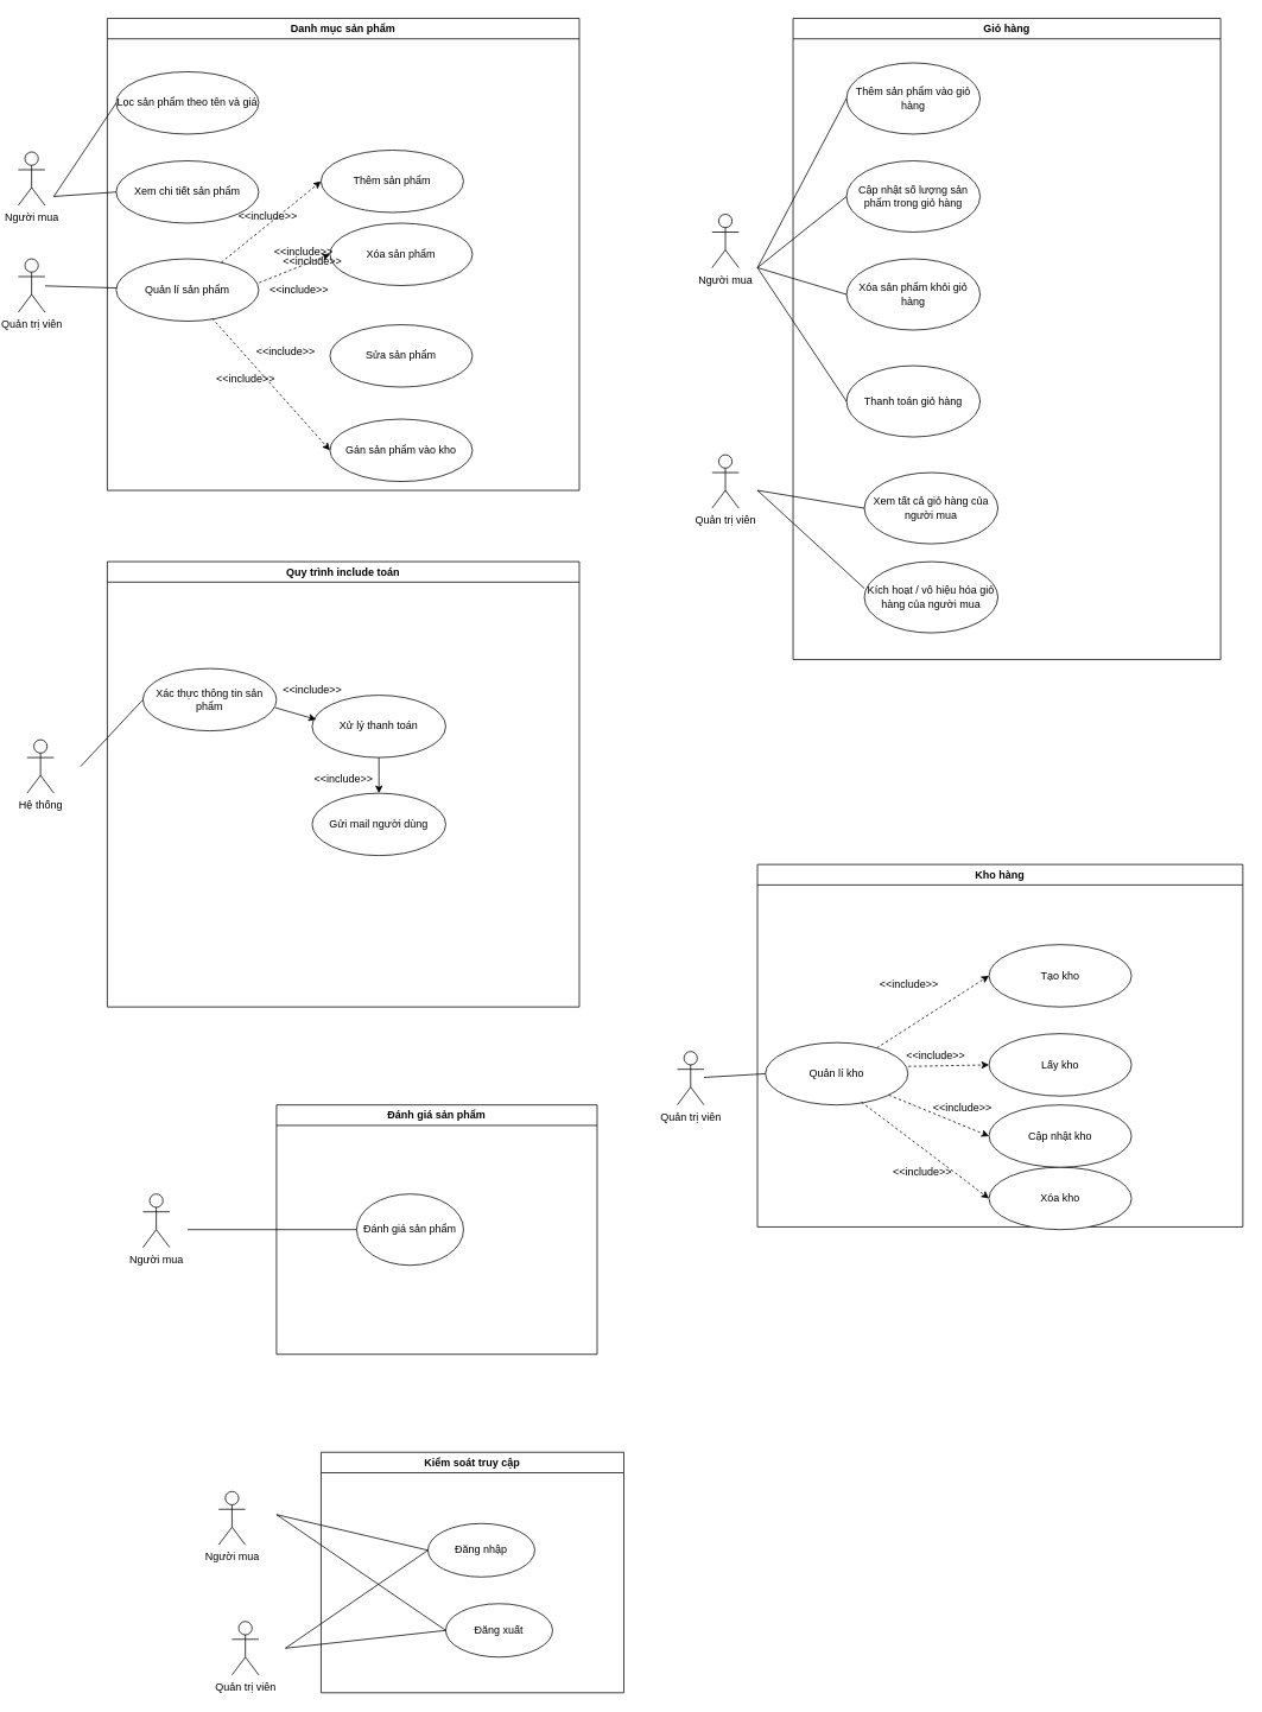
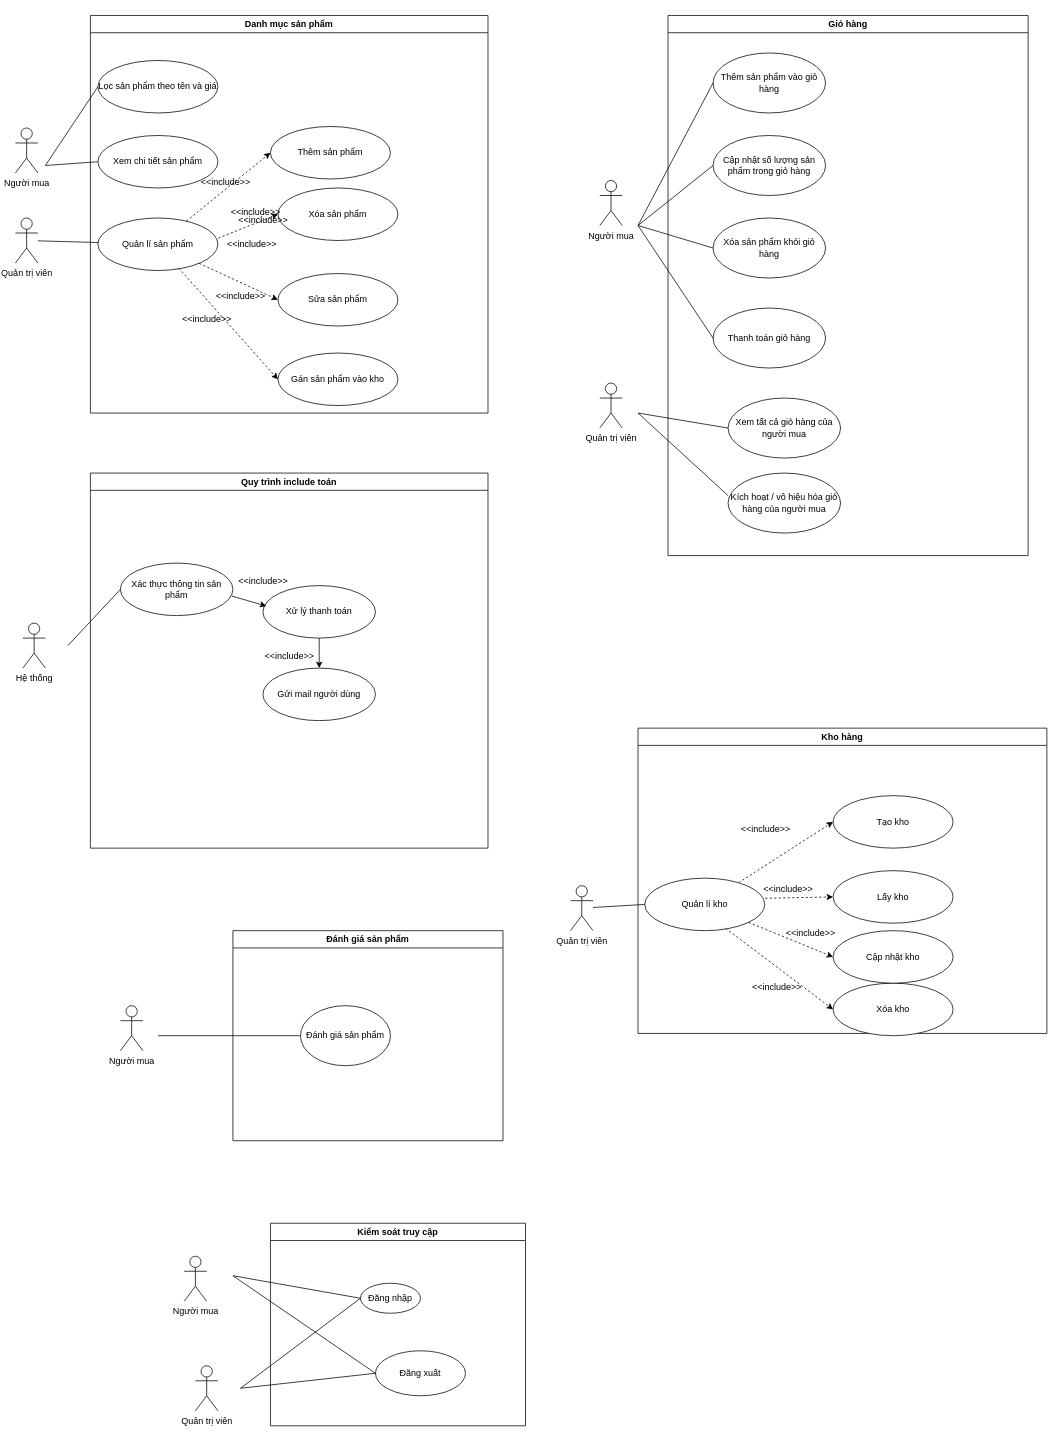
+ <mxCell id="10" style="orthogonalLoop=1;jettySize=auto;html=1;entryX=0;entryY=0.5;entryDx=0;entryDy=0;rounded=0;dashed=1;" edge="1" parent="2" source="4" target="8"><mxGeometry relative="1" as="geometry"><mxPoint x="200" y="267" as="sourcePoint" /><mxPoint x="260" y="255" as="targetPoint" /></mxGeometry></mxCell>
- <mxCell id="71" value="Đăng nhập" style="ellipse;whiteSpace=wrap;html=1;" vertex="1" parent="70"><mxGeometry x="120" y="80" width="120" height="60" as="geometry" /></mxCell>
+ <mxCell id="71" value="Đăng nhập" style="ellipse;whiteSpace=wrap;html=1;" vertex="1" parent="70"><mxGeometry x="120" y="80" width="80" height="40" as="geometry" /></mxCell>
